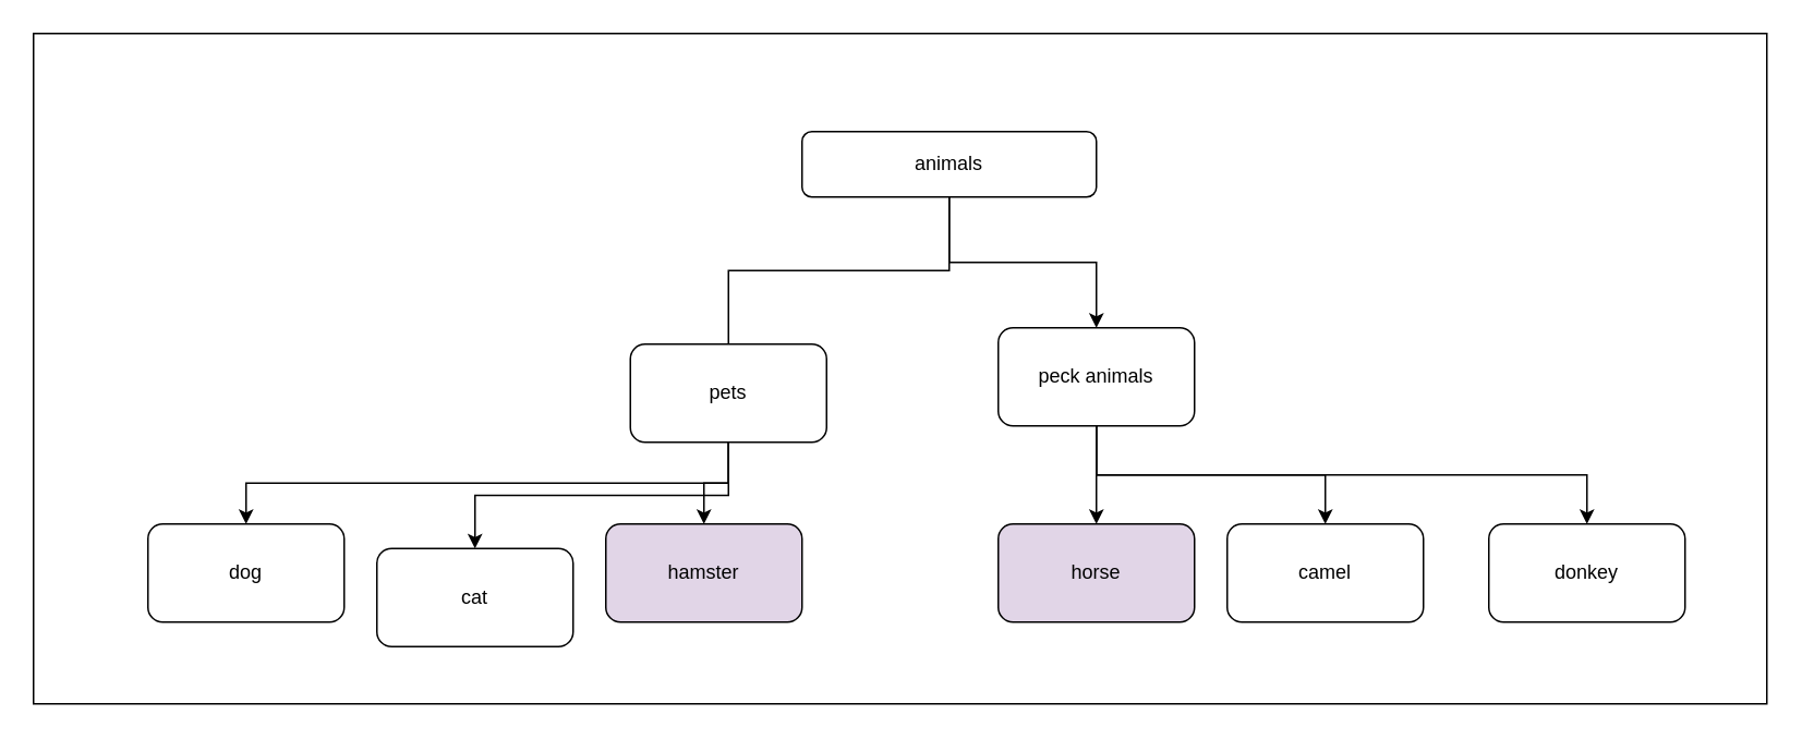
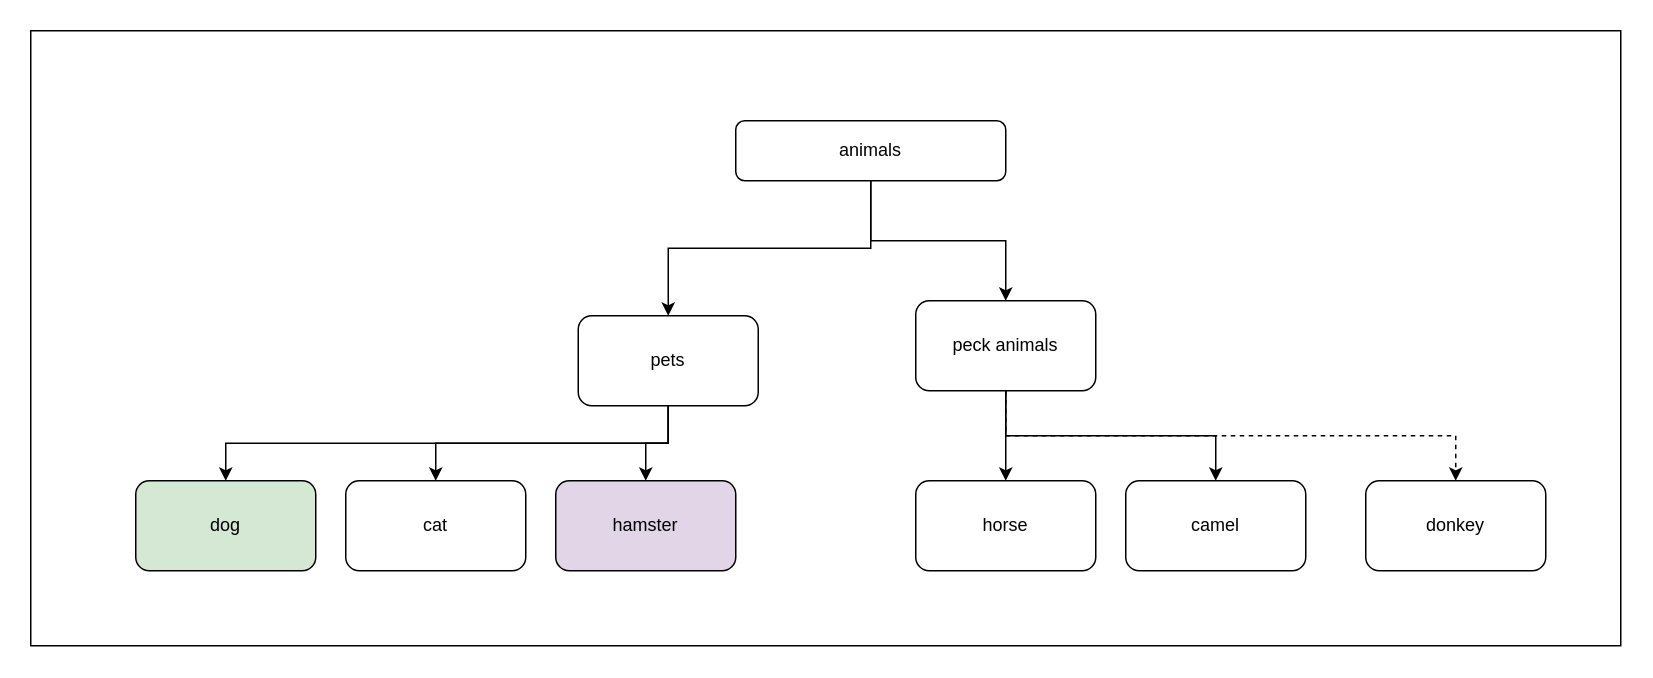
- <mxCell id="3" style="edgeStyle=orthogonalEdgeStyle;rounded=0;orthogonalLoop=1;jettySize=auto;html=1;entryX=0.5;entryY=0;entryDx=0;entryDy=0;endArrow=none;" edge="1" parent="1" source="5" target="9"><mxGeometry relative="1" as="geometry" /></mxCell>
+ <mxCell id="3" style="edgeStyle=orthogonalEdgeStyle;rounded=0;orthogonalLoop=1;jettySize=auto;html=1;entryX=0.5;entryY=0;entryDx=0;entryDy=0;" edge="1" parent="1" source="5" target="9"><mxGeometry relative="1" as="geometry" /></mxCell>
- <mxCell id="12" style="edgeStyle=orthogonalEdgeStyle;rounded=0;orthogonalLoop=1;jettySize=auto;html=1;exitX=0.5;exitY=1;exitDx=0;exitDy=0;entryX=0.5;entryY=0;entryDx=0;entryDy=0;" edge="1" parent="1" source="13" target="15"><mxGeometry relative="1" as="geometry" /></mxCell>
+ <mxCell id="12" style="edgeStyle=orthogonalEdgeStyle;rounded=0;orthogonalLoop=1;jettySize=auto;html=1;exitX=0.5;exitY=1;exitDx=0;exitDy=0;entryX=0.5;entryY=0;entryDx=0;entryDy=0;dashed=1;" edge="1" parent="1" source="13" target="15"><mxGeometry relative="1" as="geometry" /></mxCell>
- <mxCell id="19" value="dog" style="rounded=1;whiteSpace=wrap;html=1;" vertex="1" parent="1"><mxGeometry x="90" y="320" width="120" height="60" as="geometry" /></mxCell>
+ <mxCell id="19" value="dog" style="rounded=1;whiteSpace=wrap;html=1;fillColor=#d5e8d4;" vertex="1" parent="1"><mxGeometry x="90" y="320" width="120" height="60" as="geometry" /></mxCell>
- <mxCell id="16" value="horse" style="rounded=1;whiteSpace=wrap;html=1;fillColor=#e1d5e7;" vertex="1" parent="1"><mxGeometry x="610" y="320" width="120" height="60" as="geometry" /></mxCell>
+ <mxCell id="16" value="horse" style="rounded=1;whiteSpace=wrap;html=1;" vertex="1" parent="1"><mxGeometry x="610" y="320" width="120" height="60" as="geometry" /></mxCell>
- <mxCell id="17" value="cat" style="rounded=1;whiteSpace=wrap;html=1;" vertex="1" parent="1"><mxGeometry x="230" y="335" width="120" height="60" as="geometry" /></mxCell>
+ <mxCell id="17" value="cat" style="rounded=1;whiteSpace=wrap;html=1;" vertex="1" parent="1"><mxGeometry x="230" y="320" width="120" height="60" as="geometry" /></mxCell>
